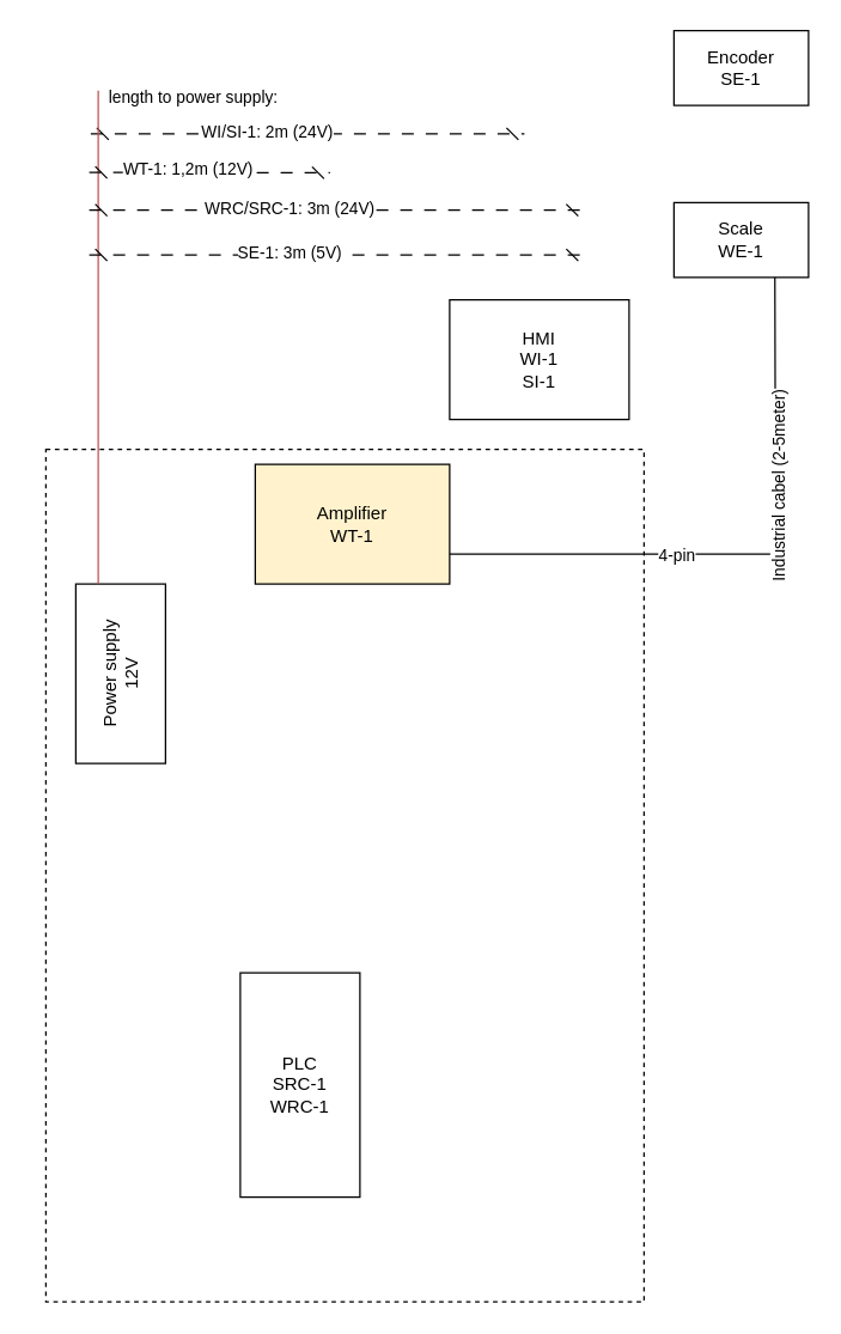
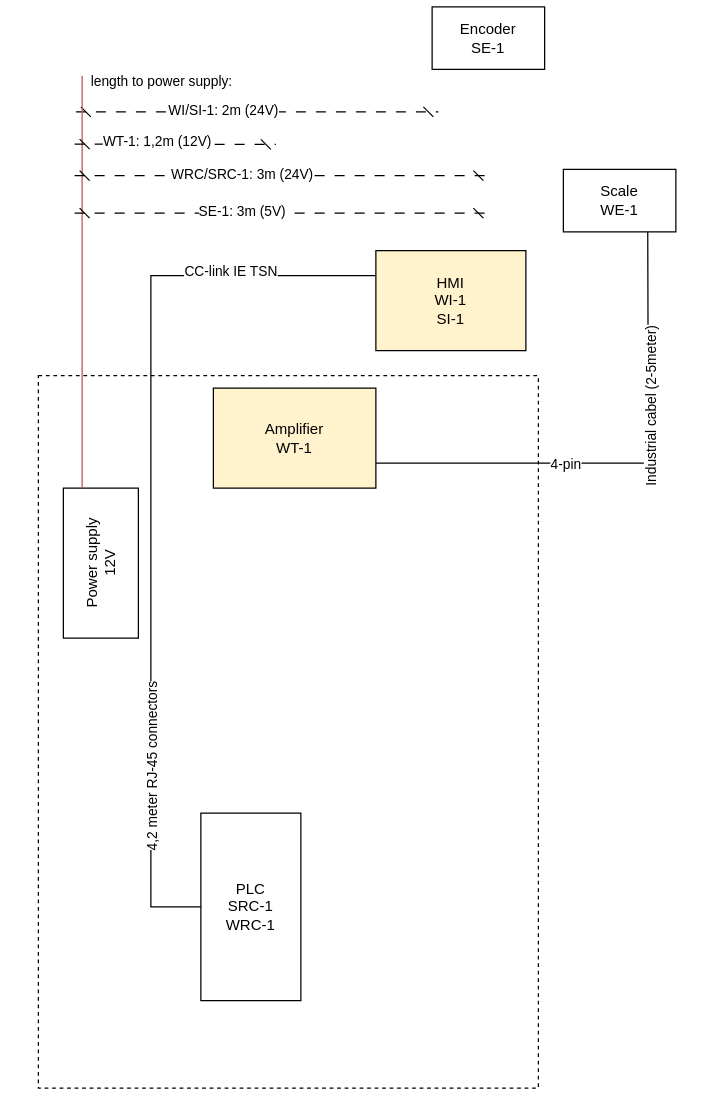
- <mxCell id="6" value="Encoder&lt;div&gt;SE-1&lt;/div&gt;" style="rounded=0;whiteSpace=wrap;html=1;" vertex="1" parent="1"><mxGeometry x="450" y="20" width="90" height="50" as="geometry" /></mxCell>
+ <mxCell id="6" value="Encoder&lt;div&gt;SE-1&lt;/div&gt;" style="rounded=0;whiteSpace=wrap;html=1;" vertex="1" parent="1"><mxGeometry x="345" y="5" width="90" height="50" as="geometry" /></mxCell>
- <mxCell id="5" value="HMI&lt;div&gt;WI-1&lt;/div&gt;&lt;div&gt;SI-1&lt;/div&gt;" style="rounded=0;whiteSpace=wrap;html=1;" vertex="1" parent="1"><mxGeometry x="300" y="200" width="120" height="80" as="geometry" /></mxCell>
+ <mxCell id="5" value="HMI&lt;div&gt;WI-1&lt;/div&gt;&lt;div&gt;SI-1&lt;/div&gt;" style="rounded=0;whiteSpace=wrap;html=1;fillColor=#fff2cc;" vertex="1" parent="1"><mxGeometry x="300" y="200" width="120" height="80" as="geometry" /></mxCell>
+ <mxCell id="9" value="" style="endArrow=none;html=1;rounded=0;entryX=0;entryY=0.25;entryDx=0;entryDy=0;exitX=0;exitY=0.5;exitDx=0;exitDy=0;" edge="1" parent="1" source="4" target="5"><mxGeometry width="50" height="50" relative="1" as="geometry"><mxPoint x="-60" y="265" as="sourcePoint" /><mxPoint x="-10" y="215" as="targetPoint" /><Array as="points"><mxPoint x="120" y="725" /><mxPoint x="120" y="220" /></Array></mxGeometry></mxCell>
+ <mxCell id="10" value="CC-link IE TSN" style="edgeLabel;html=1;align=center;verticalAlign=middle;resizable=0;points=[];" vertex="1" connectable="0" parent="9"><mxGeometry x="0.677" y="4" relative="1" as="geometry"><mxPoint as="offset" /></mxGeometry></mxCell>
+ <mxCell id="11" value="4,2 meter RJ-45 connectors" style="edgeLabel;html=1;align=center;verticalAlign=middle;resizable=0;points=[];rotation=-90;" vertex="1" connectable="0" parent="9"><mxGeometry x="-0.583" relative="1" as="geometry"><mxPoint as="offset" /></mxGeometry></mxCell>
